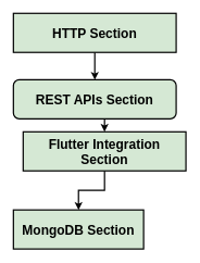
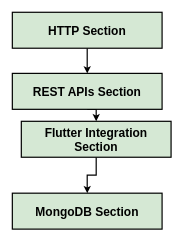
- <mxCell id="5" value="REST APIs Section" style="whiteSpace=wrap;html=1;fillColor=#d5e8d4;fontSize=20;fontStyle=1;strokeWidth=2;rounded=1;" vertex="1" parent="1"><mxGeometry x="20" y="122" width="250" height="60" as="geometry" /></mxCell>
+ <mxCell id="5" value="REST APIs Section" style="rounded=0;whiteSpace=wrap;html=1;fillColor=#d5e8d4;fontSize=20;fontStyle=1;strokeWidth=2;" vertex="1" parent="1"><mxGeometry x="20" y="122" width="250" height="60" as="geometry" /></mxCell>
- <mxCell id="8" value="MongoDB Section" style="rounded=0;whiteSpace=wrap;html=1;fillColor=#d5e8d4;fontSize=20;fontStyle=1;strokeWidth=2;" vertex="1" parent="1"><mxGeometry x="20" y="322" width="200" height="60" as="geometry" /></mxCell>
+ <mxCell id="8" value="MongoDB Section" style="rounded=0;whiteSpace=wrap;html=1;fillColor=#d5e8d4;fontSize=20;fontStyle=1;strokeWidth=2;" vertex="1" parent="1"><mxGeometry x="20" y="322" width="250" height="60" as="geometry" /></mxCell>
